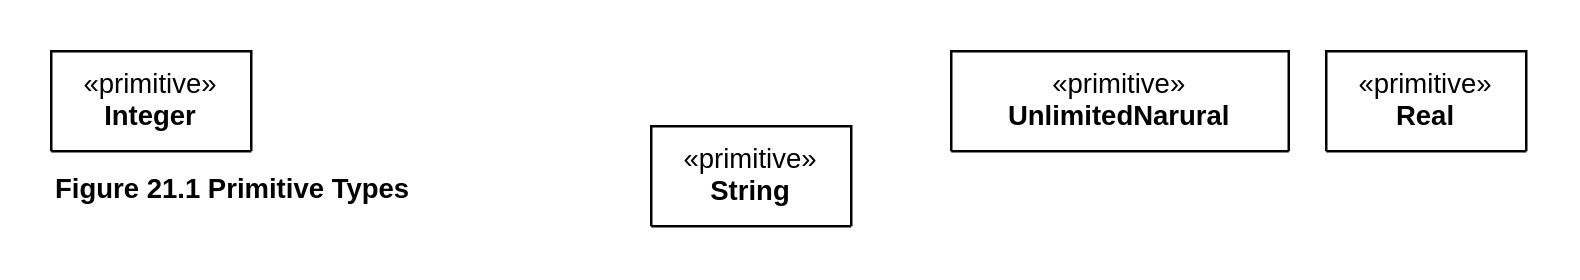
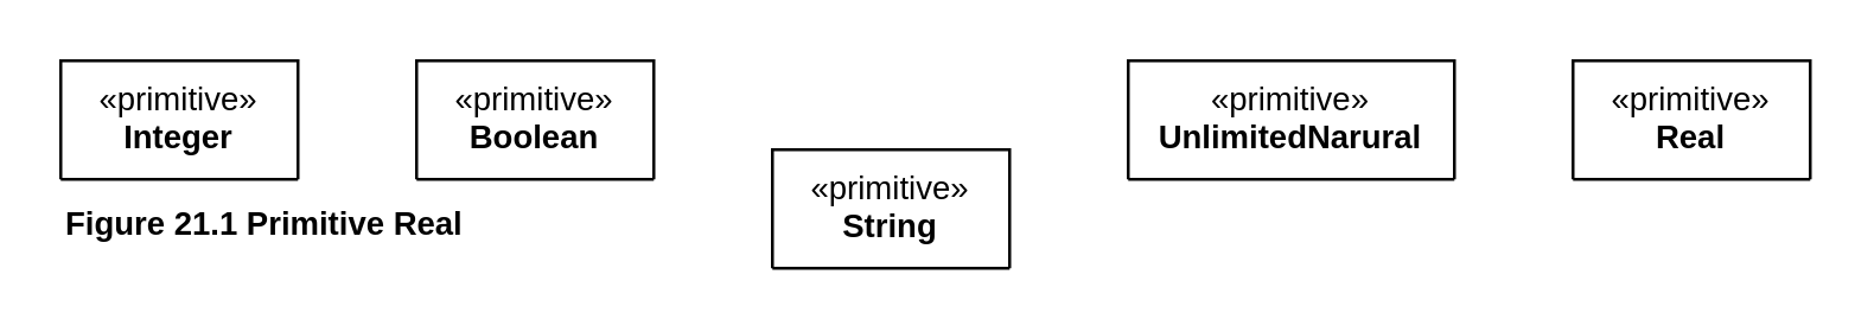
+ <mxCell id="3" value="«primitive»&lt;br&gt;&lt;b&gt;Boolean&lt;/b&gt;" style="swimlane;fontStyle=0;align=center;verticalAlign=top;childLayout=stackLayout;horizontal=1;startSize=48;horizontalStack=0;resizeParent=1;resizeParentMax=0;resizeLast=0;collapsible=0;marginBottom=0;html=1;whiteSpace=wrap;labelBackgroundColor=none;fontFamily=Helvetica;fontSize=11;fontColor=default;fillColor=none;gradientColor=none;" vertex="1" parent="1"><mxGeometry x="140" width="80" height="40" as="geometry" y="20" /></mxCell>
- <mxCell id="5" value="«primitive»&lt;br&gt;&lt;b&gt;UnlimitedNarural&lt;/b&gt;" style="swimlane;fontStyle=0;align=center;verticalAlign=top;childLayout=stackLayout;horizontal=1;startSize=48;horizontalStack=0;resizeParent=1;resizeParentMax=0;resizeLast=0;collapsible=0;marginBottom=0;html=1;whiteSpace=wrap;labelBackgroundColor=none;fontFamily=Helvetica;fontSize=11;fontColor=default;fillColor=none;gradientColor=none;" vertex="1" parent="1"><mxGeometry x="380" y="20" width="135" height="40" as="geometry" /></mxCell>
+ <mxCell id="5" value="«primitive»&lt;br&gt;&lt;b&gt;UnlimitedNarural&lt;/b&gt;" style="swimlane;fontStyle=0;align=center;verticalAlign=top;childLayout=stackLayout;horizontal=1;startSize=48;horizontalStack=0;resizeParent=1;resizeParentMax=0;resizeLast=0;collapsible=0;marginBottom=0;html=1;whiteSpace=wrap;labelBackgroundColor=none;fontFamily=Helvetica;fontSize=11;fontColor=default;fillColor=none;gradientColor=none;" vertex="1" parent="1"><mxGeometry x="380" width="110" height="40" as="geometry" y="20" /></mxCell>
- <mxCell id="7" value="&lt;b&gt;Figure 21.1 Primitive Types&lt;/b&gt;" style="text;html=1;align=left;verticalAlign=middle;resizable=0;points=[];autosize=1;strokeColor=none;fillColor=none;fontSize=11;fontFamily=Helvetica;fontColor=default;" vertex="1" parent="1"><mxGeometry y="60" width="170" height="30" as="geometry" x="20" /></mxCell>
+ <mxCell id="7" value="&lt;b&gt;Figure 21.1 Primitive Real&lt;/b&gt;" style="text;html=1;align=left;verticalAlign=middle;resizable=0;points=[];autosize=1;strokeColor=none;fillColor=none;fontSize=11;fontFamily=Helvetica;fontColor=default;" vertex="1" parent="1"><mxGeometry y="60" width="170" height="30" as="geometry" x="20" /></mxCell>
